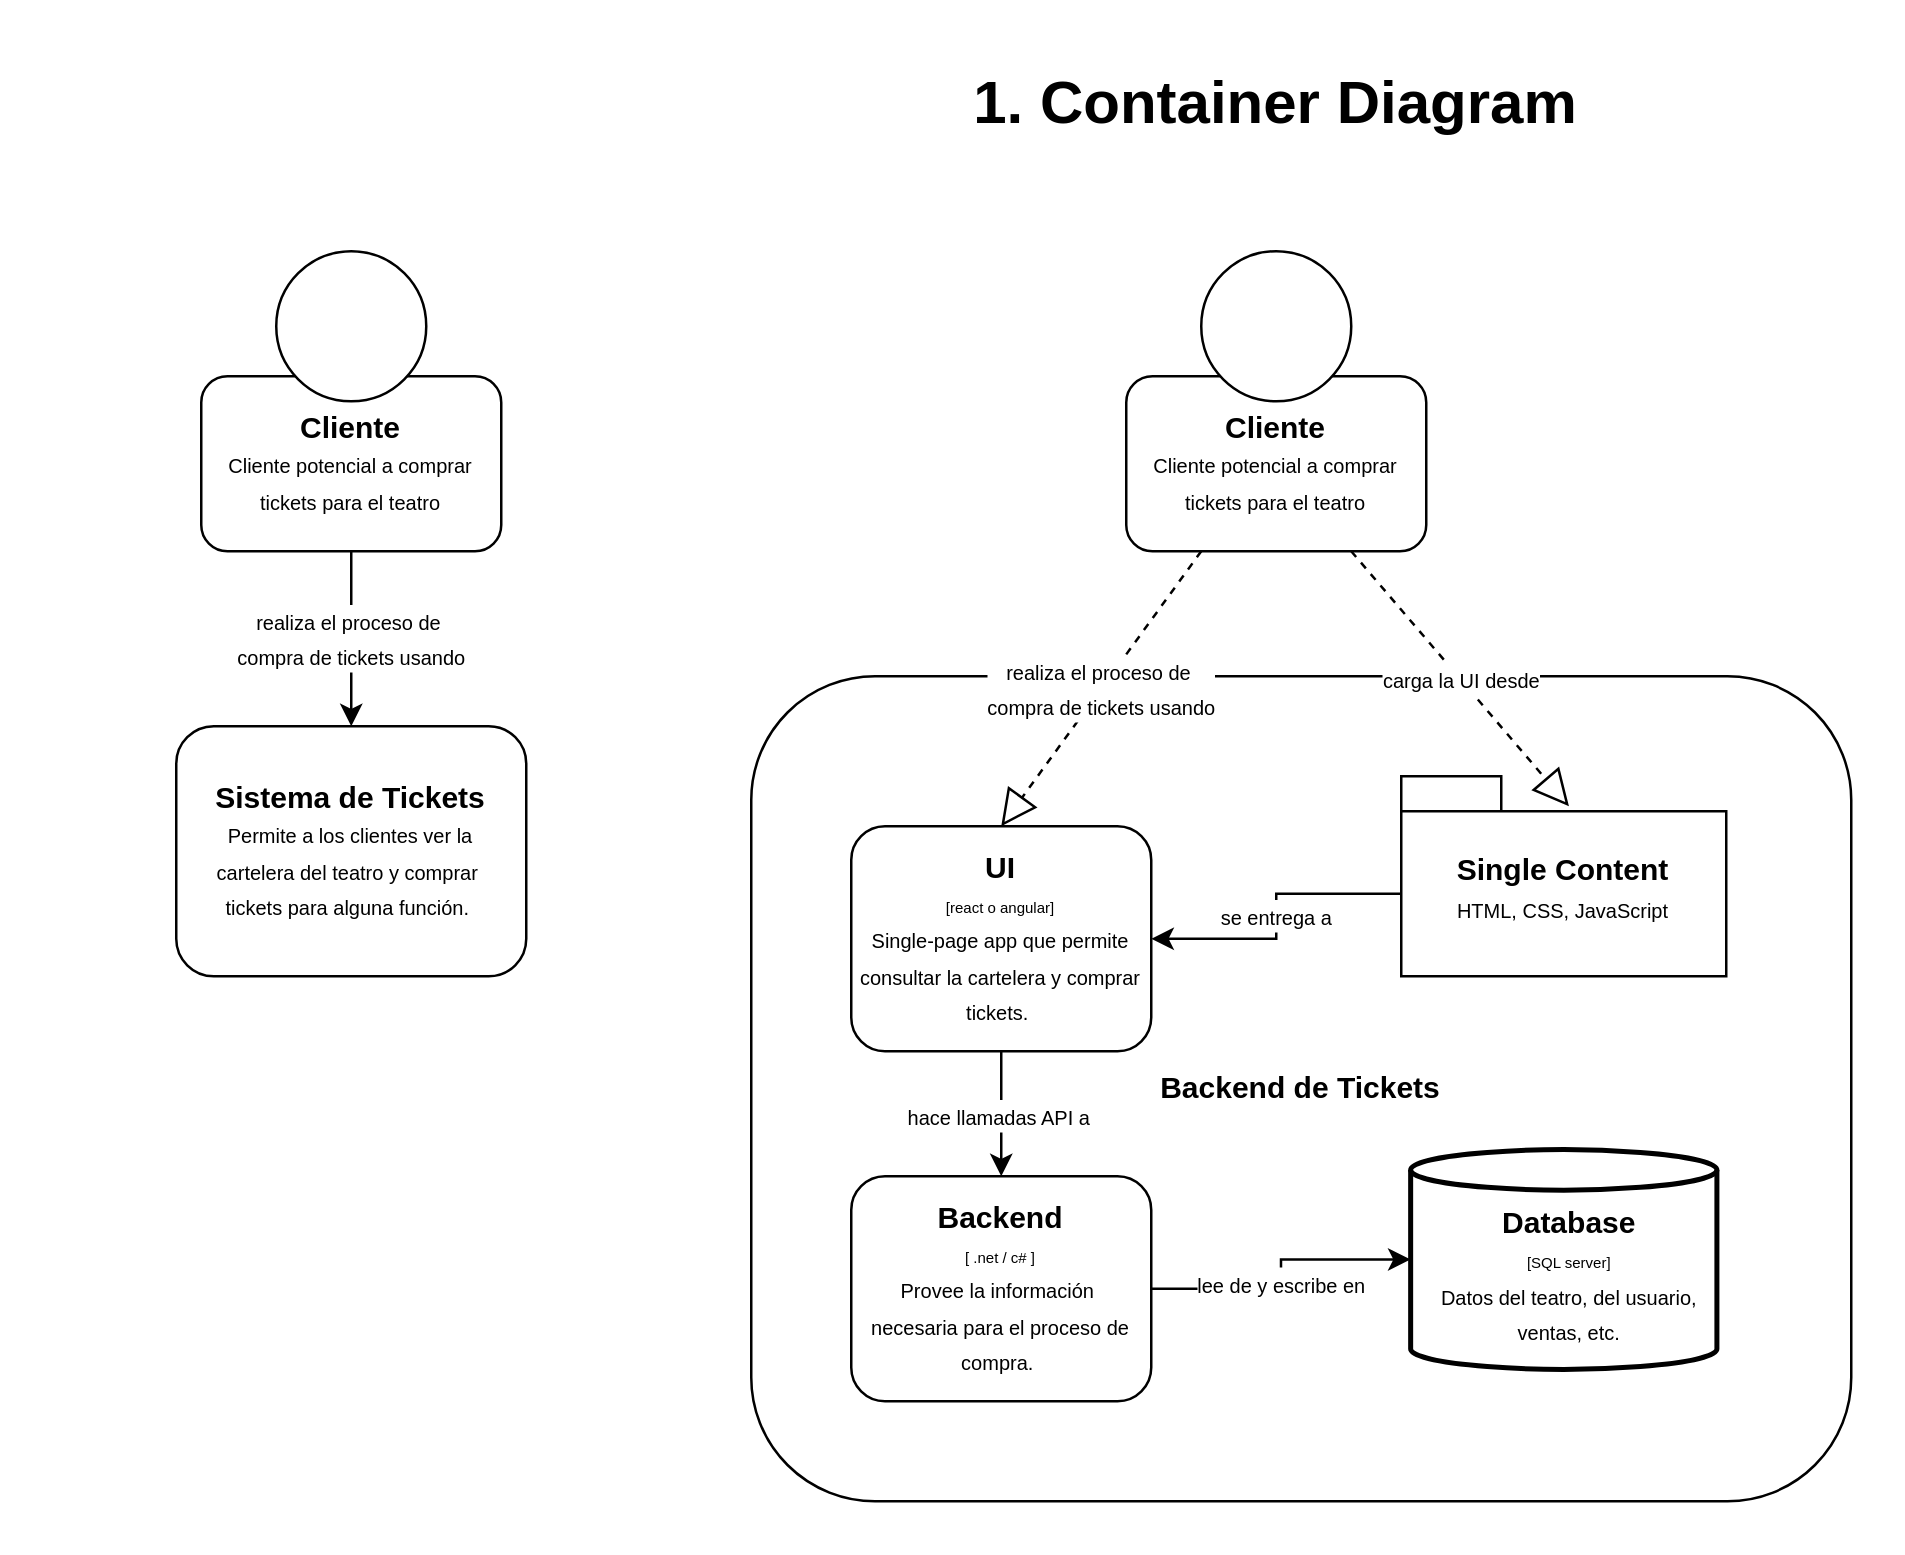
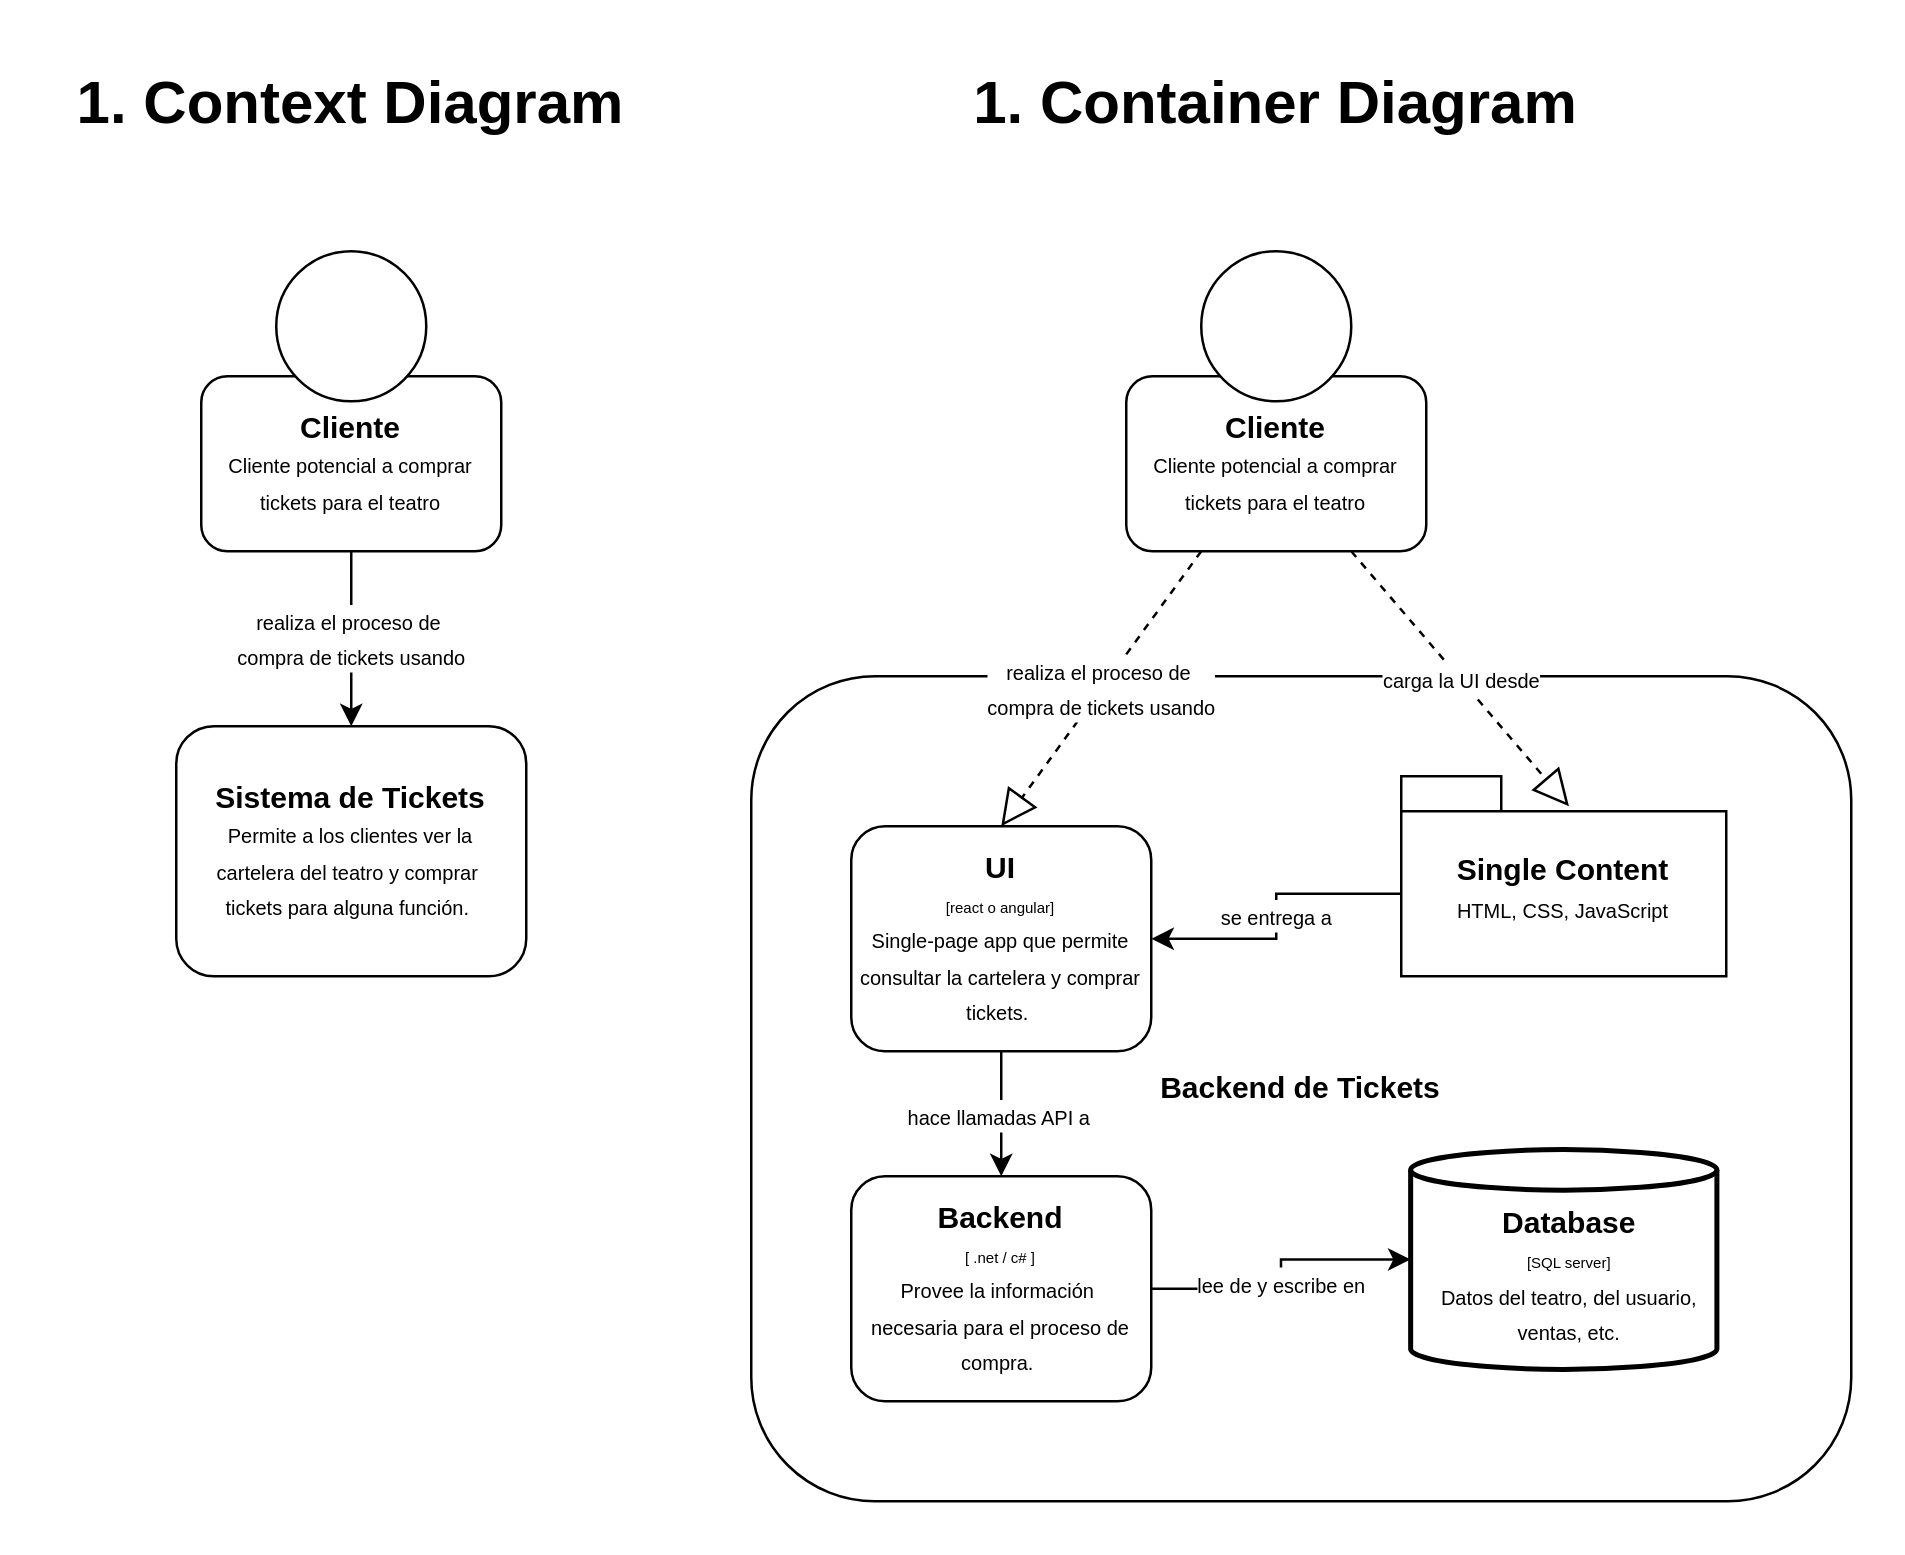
+ <mxCell id="21" value="&lt;h1 style=&quot;margin-top: 0px;&quot;&gt;1. Context Diagram&lt;/h1&gt;" style="text;html=1;whiteSpace=wrap;overflow=hidden;rounded=0;align=center;" vertex="1" parent="1"><mxGeometry x="20" y="20" width="240" height="40" as="geometry" /></mxCell>
